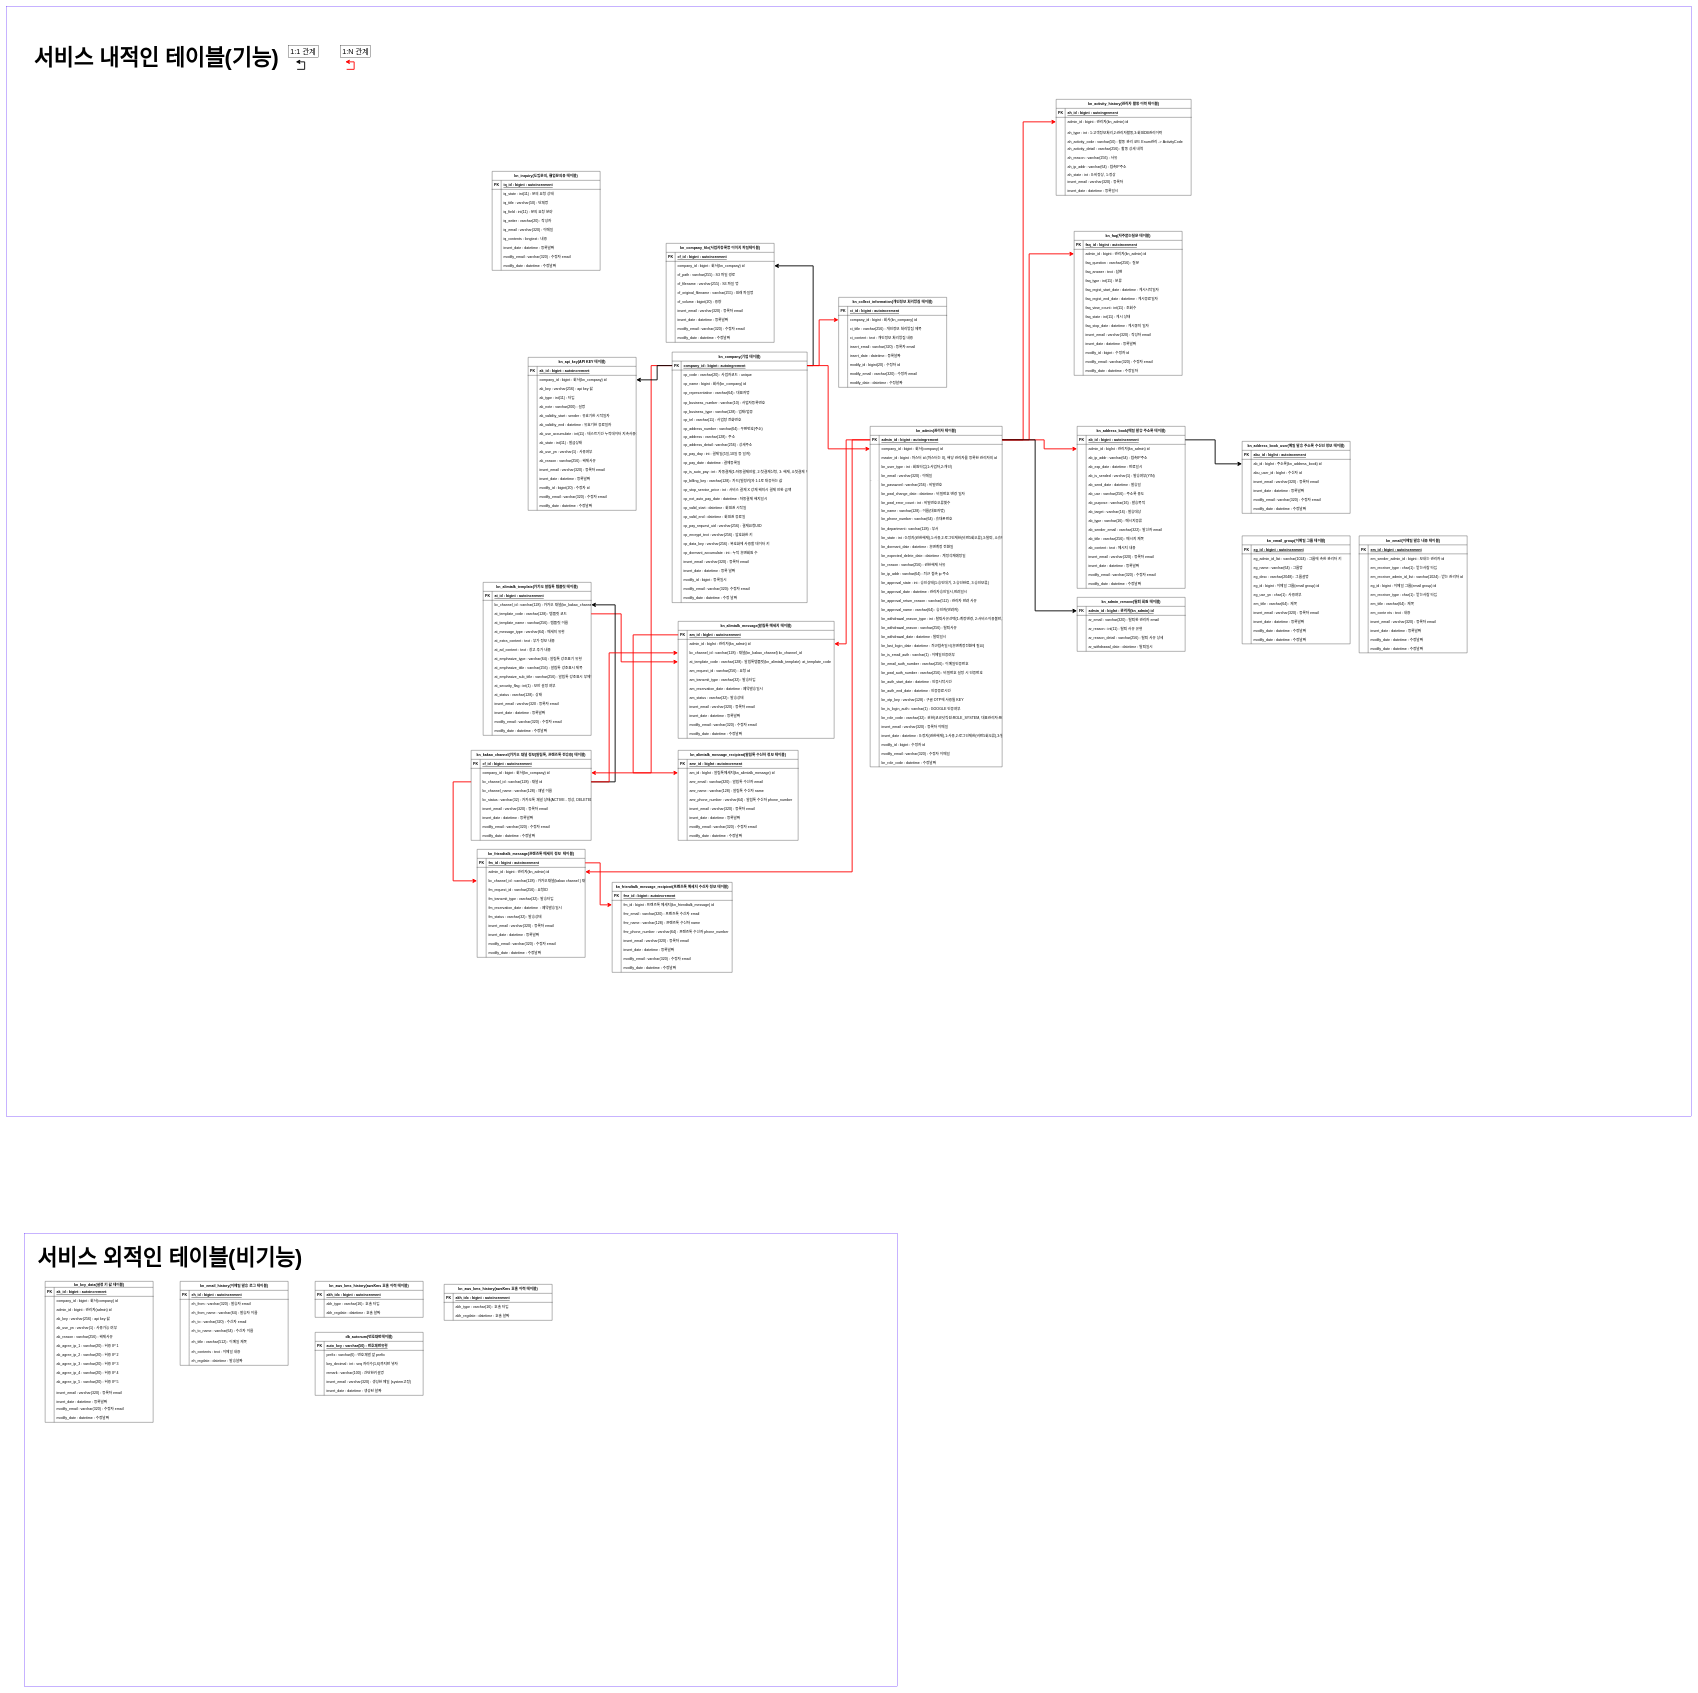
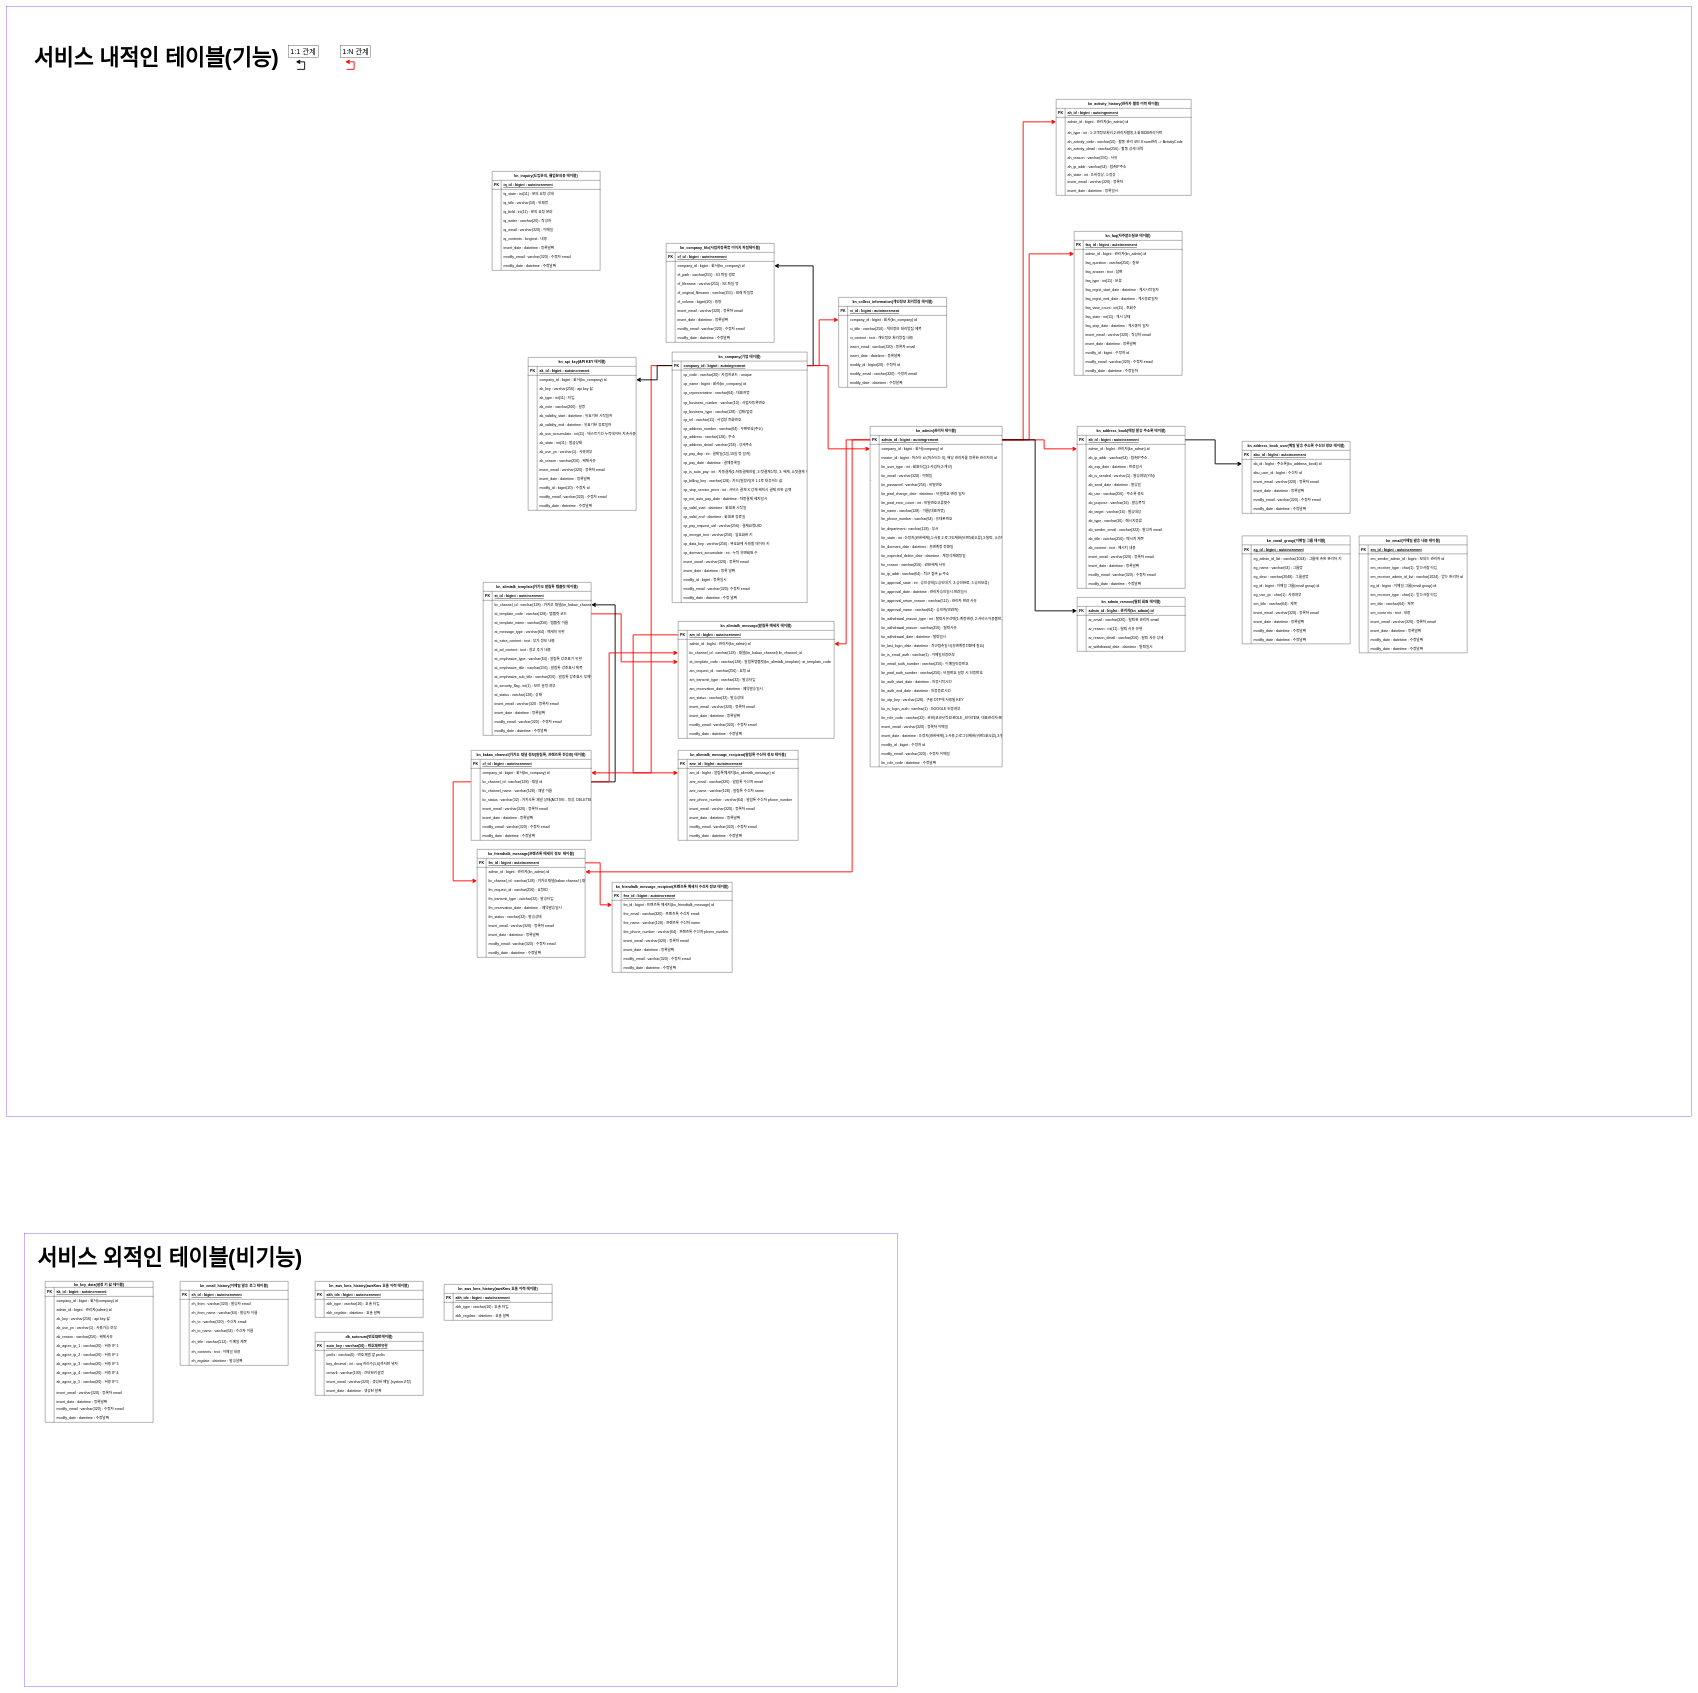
- <mxCell id="341" value="ak_validity_start : sender : 유효기한 시작일자" style="shape=partialRectangle;connectable=0;fillColor=none;top=0;left=0;bottom=0;right=0;align=left;spacingLeft=6;overflow=hidden;" vertex="1" parent="339"><mxGeometry x="30" width="330" height="30" as="geometry"><mxRectangle width="330" height="30" as="alternateBounds" /></mxGeometry></mxCell>
+ <mxCell id="341" value="ak_validity_start : datetime : 유효기한 시작일자" style="shape=partialRectangle;connectable=0;fillColor=none;top=0;left=0;bottom=0;right=0;align=left;spacingLeft=6;overflow=hidden;" vertex="1" parent="339"><mxGeometry x="30" width="330" height="30" as="geometry"><mxRectangle width="330" height="30" as="alternateBounds" /></mxGeometry></mxCell>
